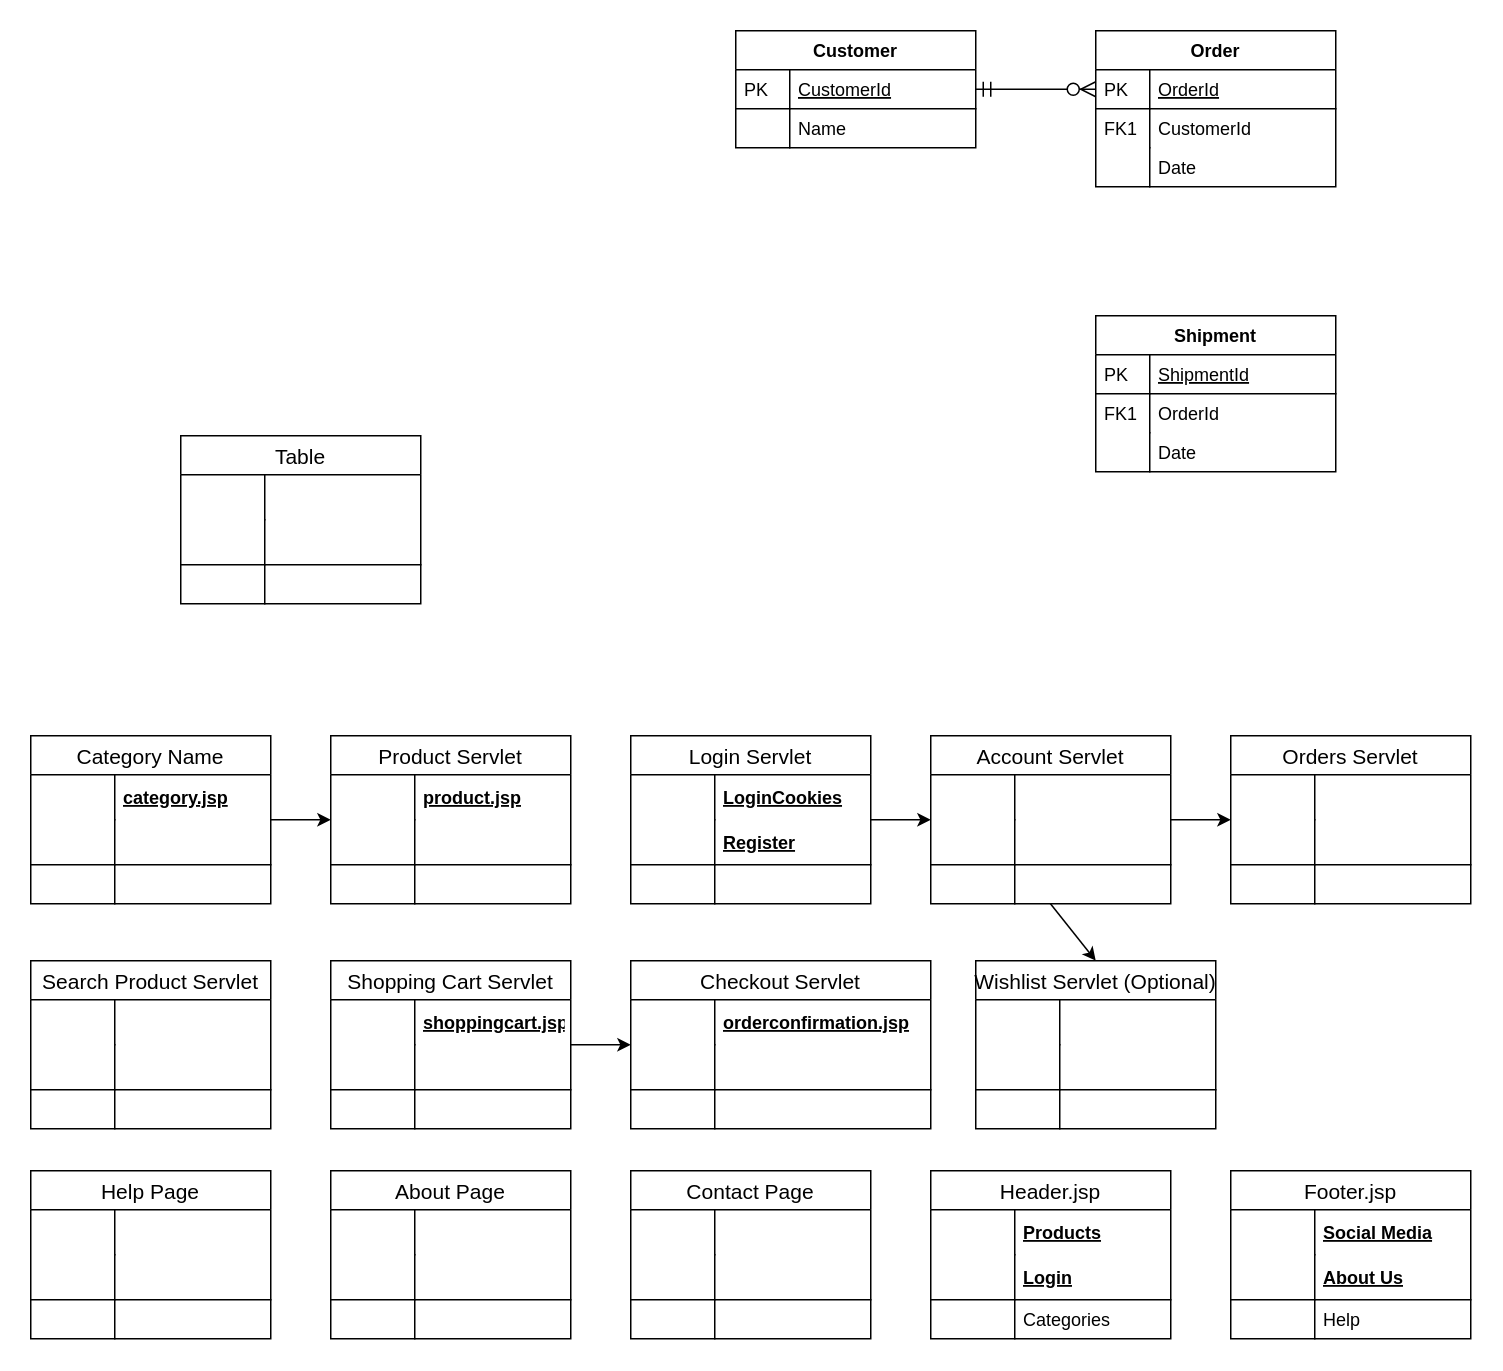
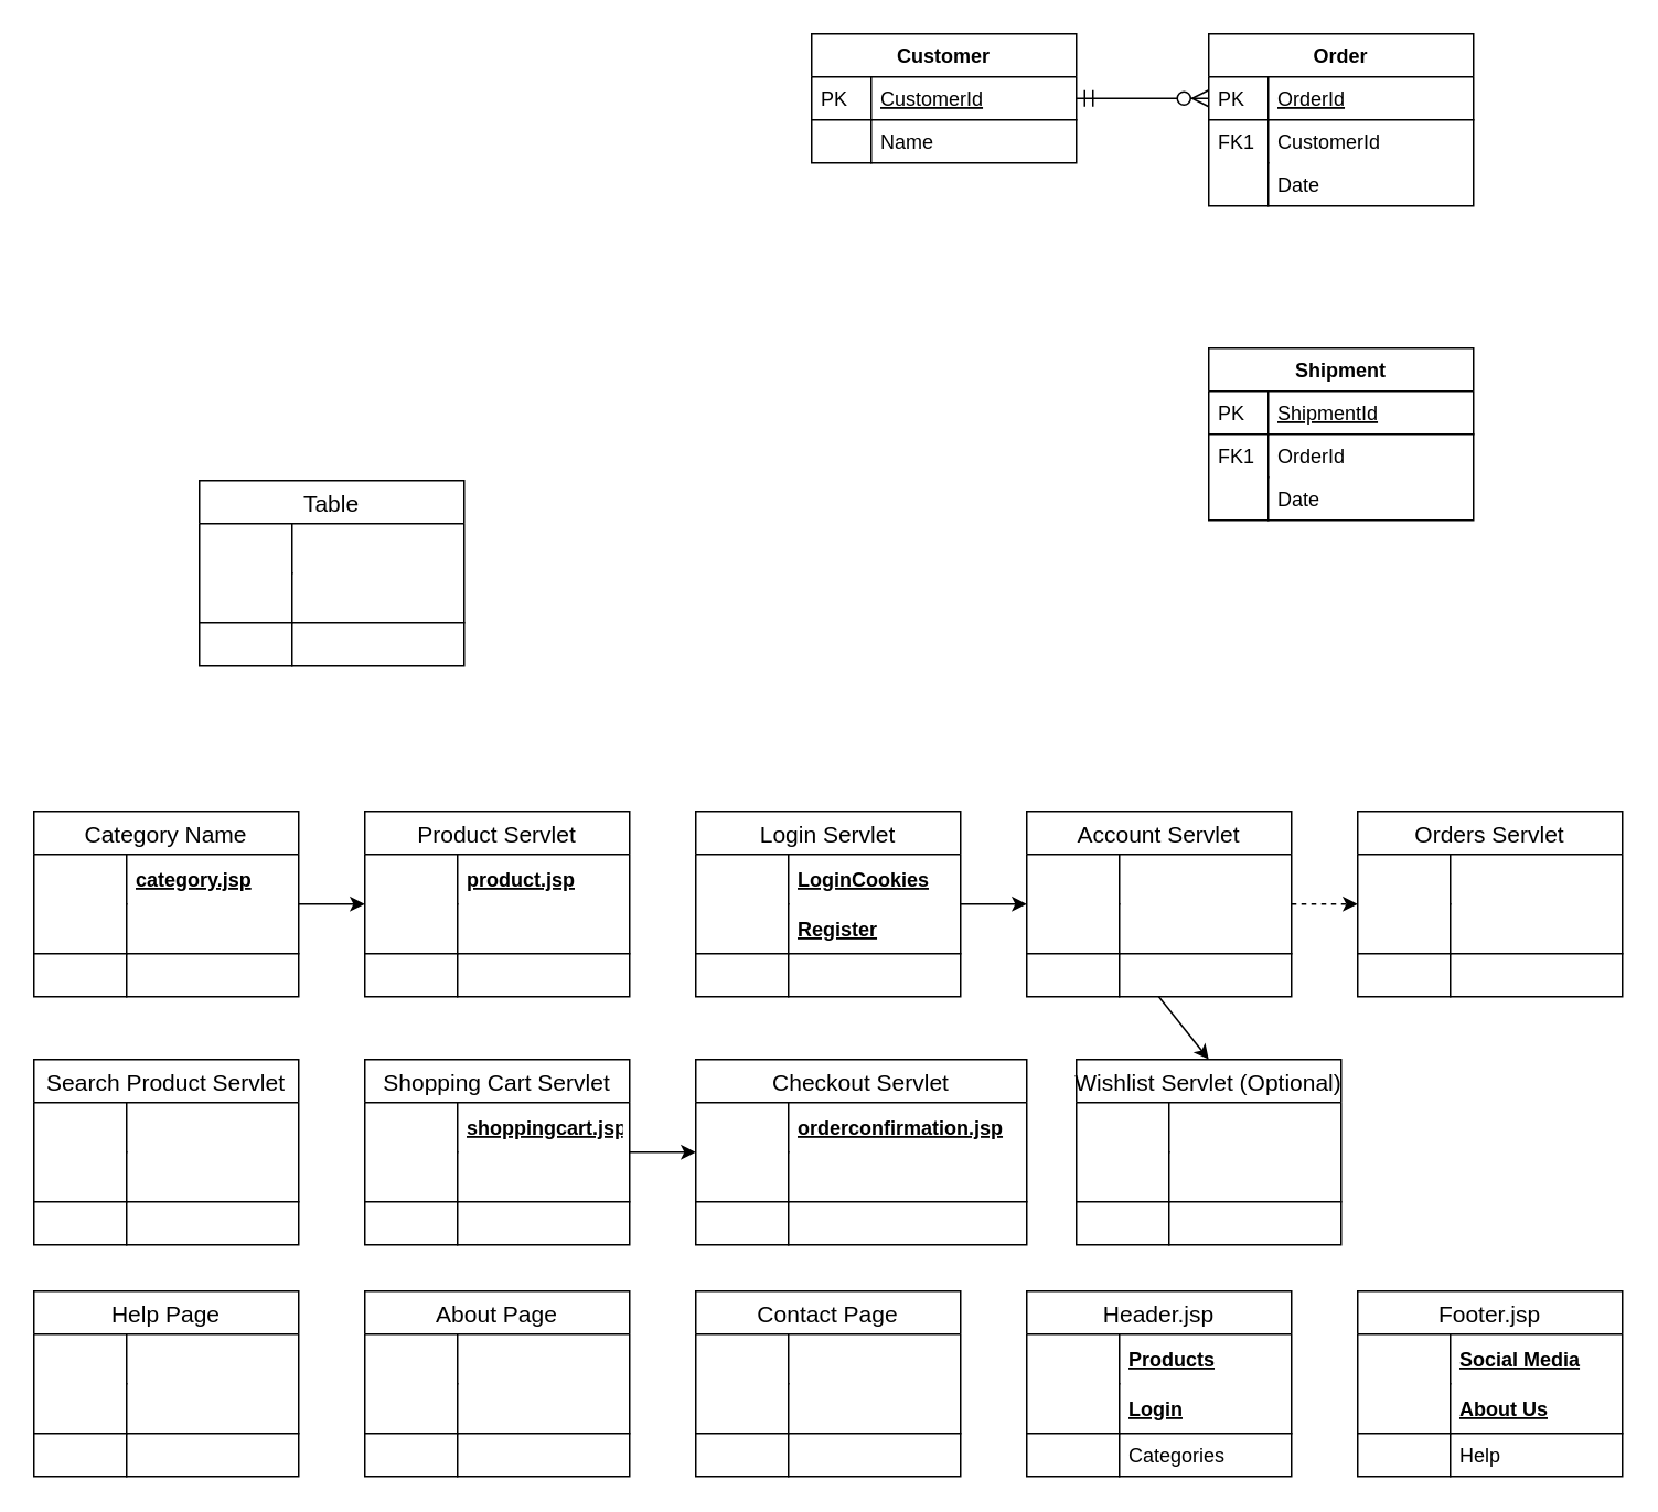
- <mxCell id="52" value="" style="edgeStyle=orthogonalEdgeStyle;rounded=0;orthogonalLoop=1;jettySize=auto;html=1;" edge="1" parent="1" source="53" target="75"><mxGeometry relative="1" as="geometry" /></mxCell>
+ <mxCell id="52" value="" style="edgeStyle=orthogonalEdgeStyle;rounded=0;orthogonalLoop=1;jettySize=auto;html=1;dashed=1;" edge="1" parent="1" source="53" target="75"><mxGeometry relative="1" as="geometry" /></mxCell>
